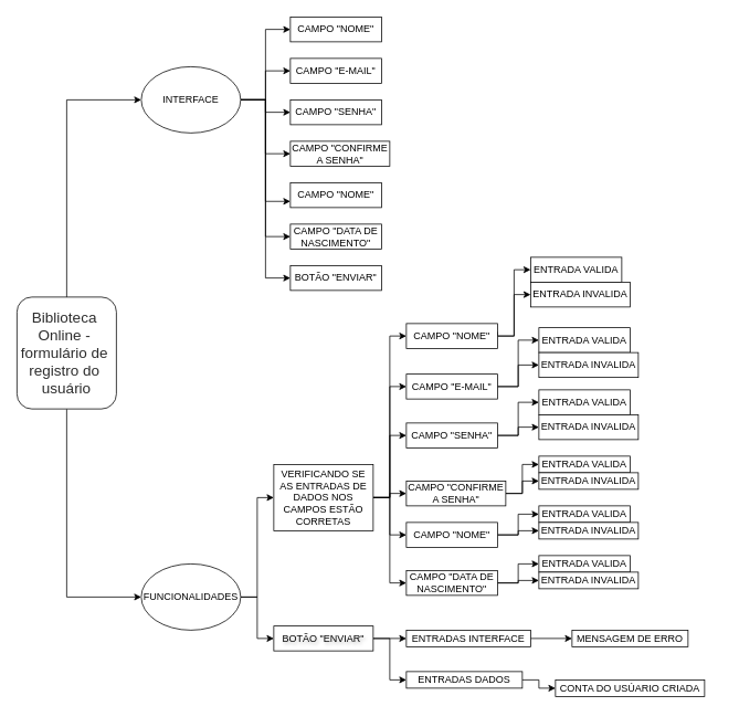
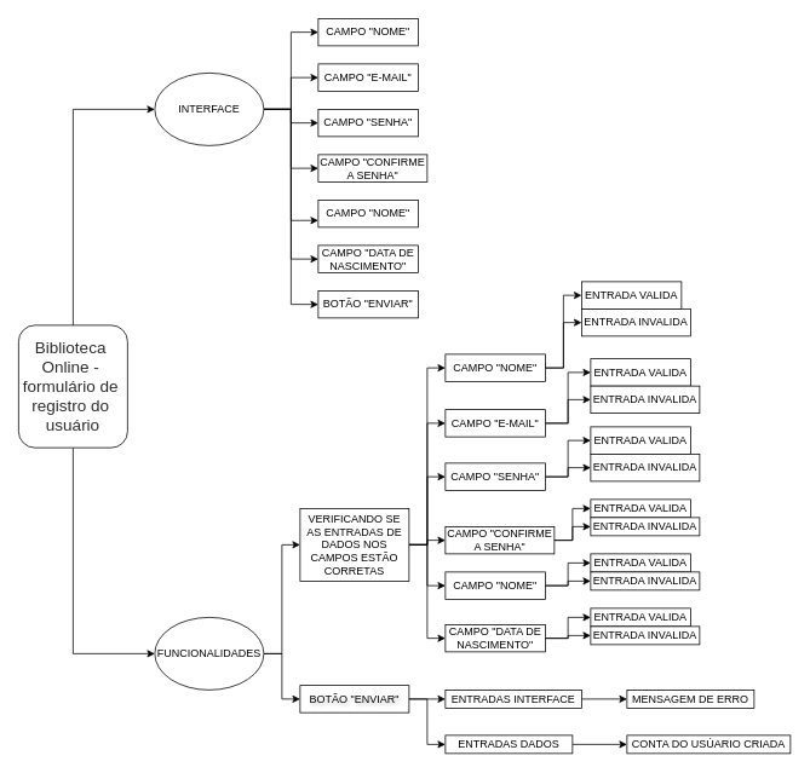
- <mxCell id="67" value="CONTA DO USÚARIO CRIADA" style="rounded=0;whiteSpace=wrap;html=1;" vertex="1" parent="1"><mxGeometry x="670" y="820" width="180" height="20" as="geometry" /></mxCell>
+ <mxCell id="67" value="CONTA DO USÚARIO CRIADA" style="rounded=0;whiteSpace=wrap;html=1;" vertex="1" parent="1"><mxGeometry x="690" y="810" width="180" height="20" as="geometry" /></mxCell>
